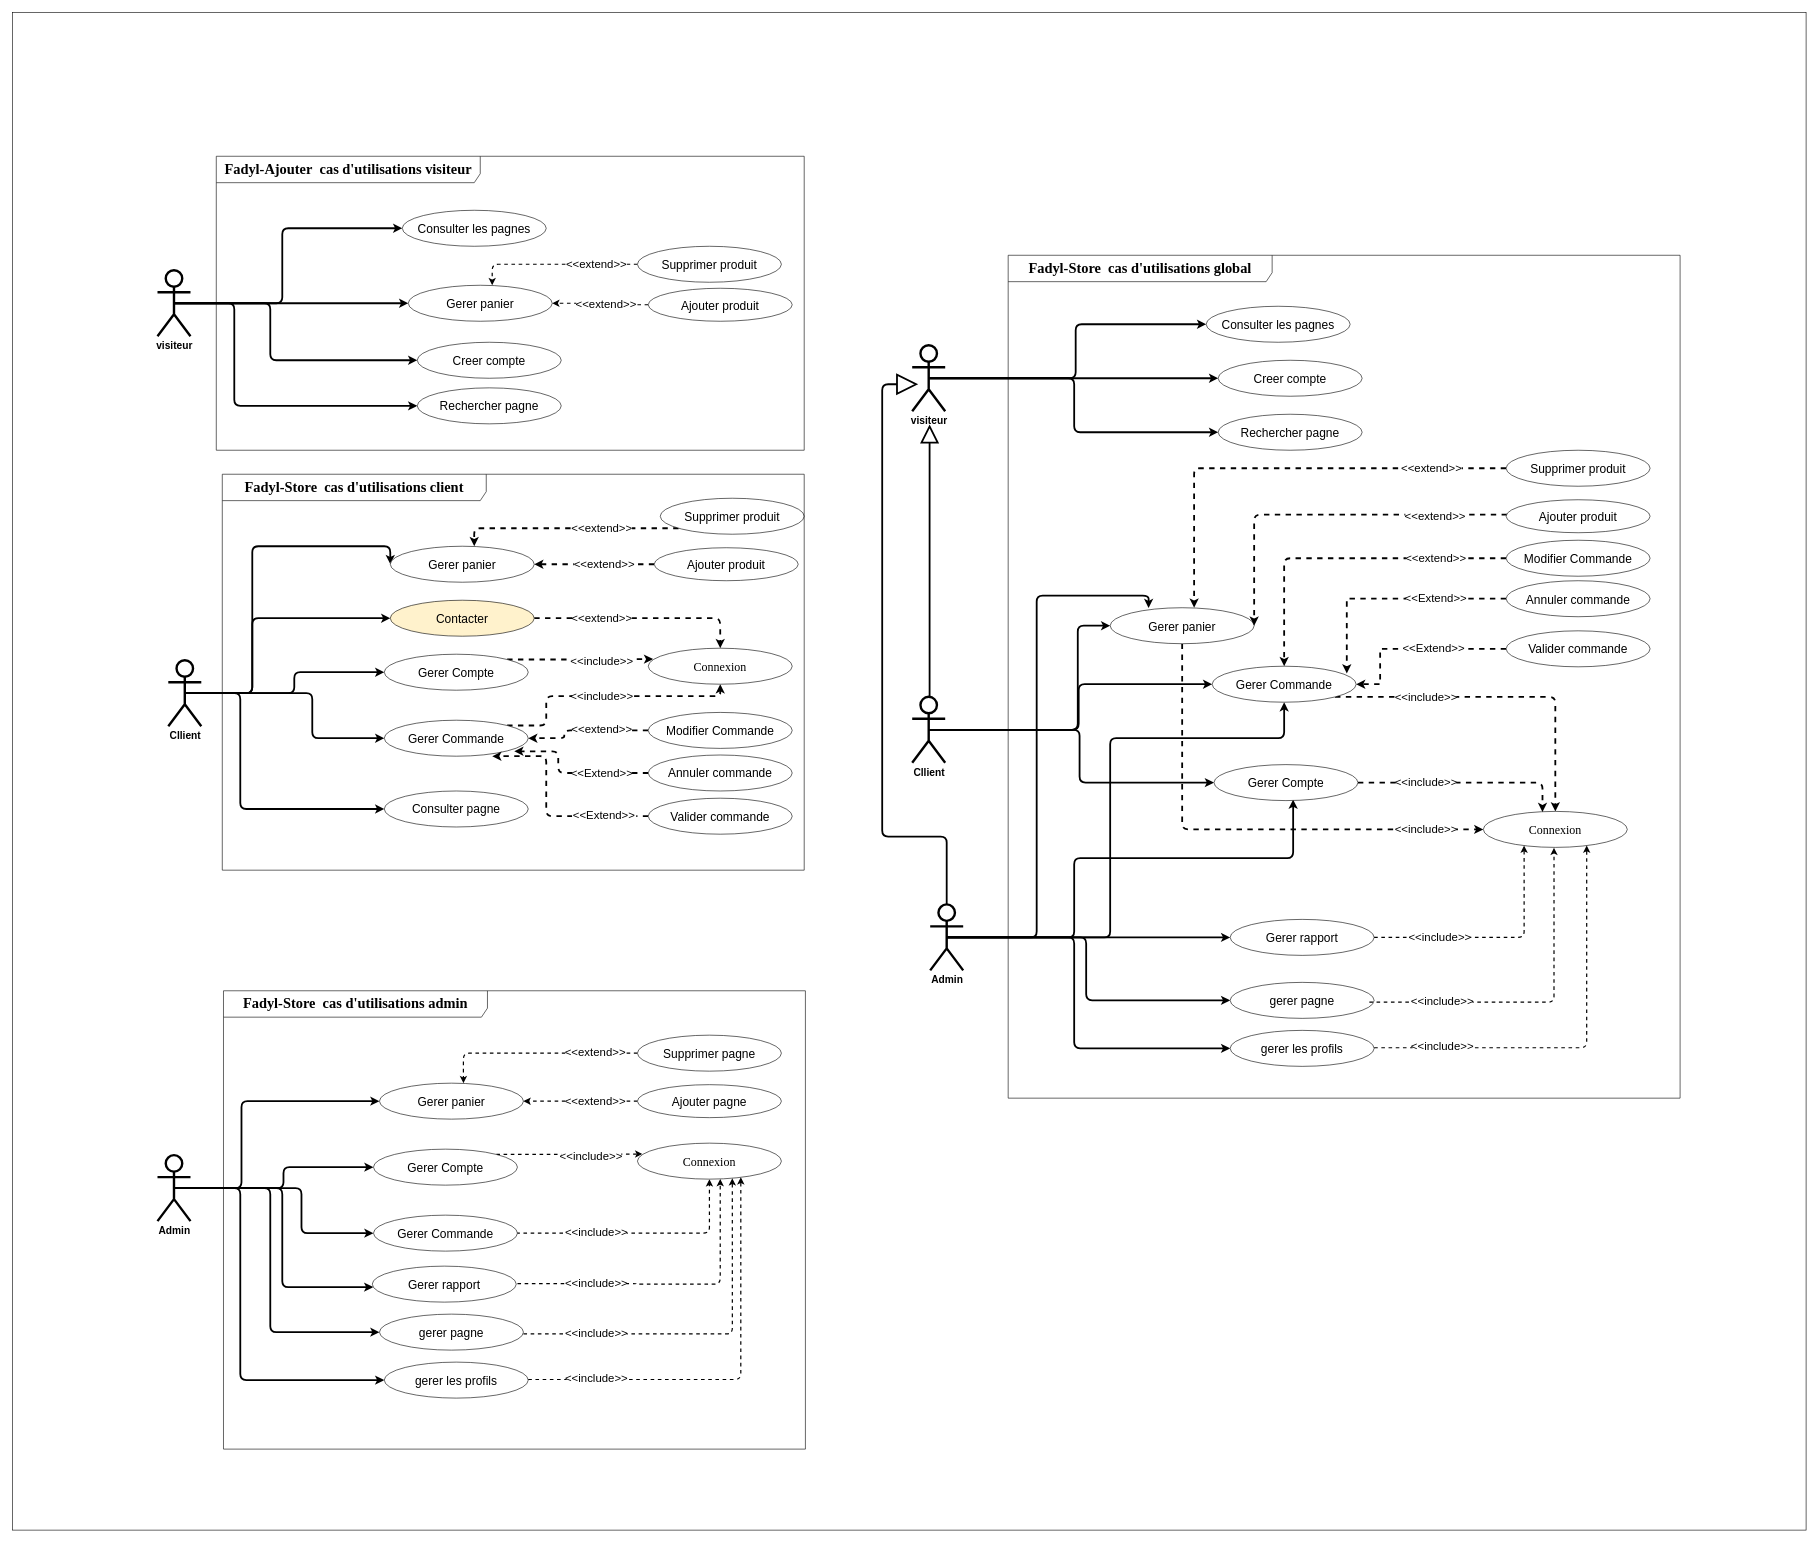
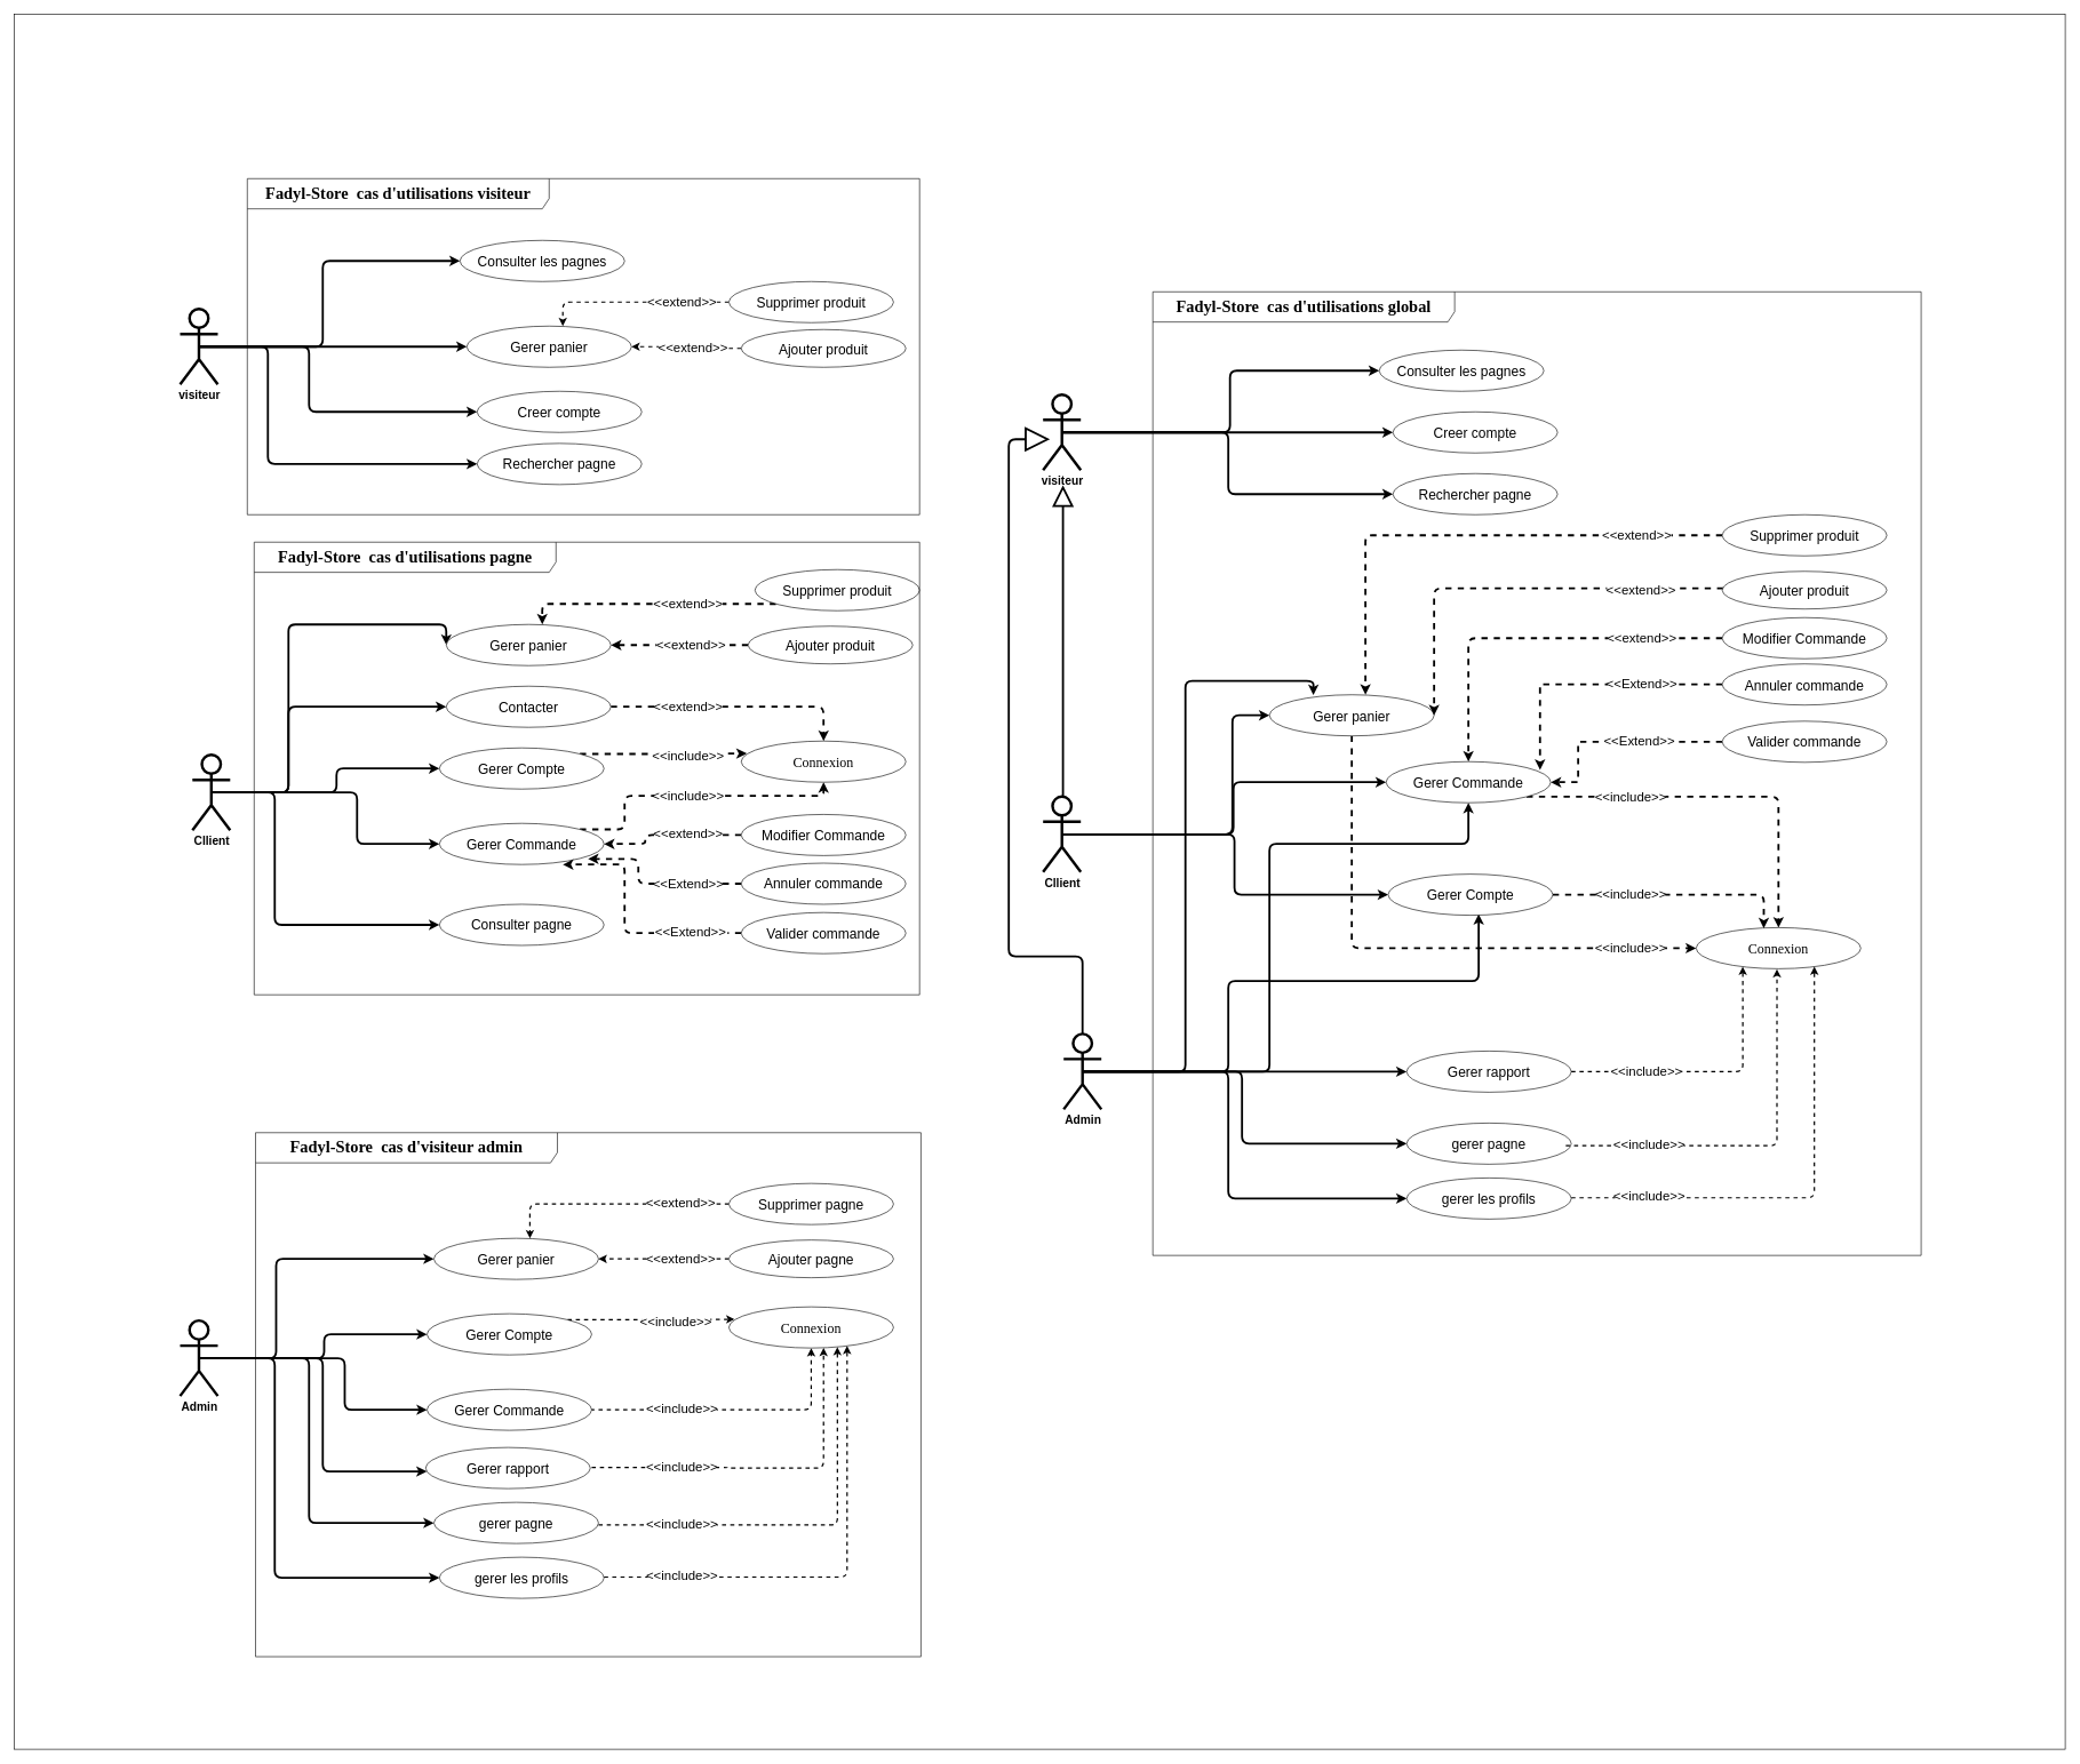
- <mxCell id="47" value="&lt;b style=&quot;border-color: var(--border-color); font-family: &amp;quot;Times New Roman&amp;quot;; font-size: 24px;&quot;&gt;Fadyl-Ajouter&amp;nbsp; cas d'utilisations visiteur&lt;/b&gt;" style="shape=umlFrame;whiteSpace=wrap;html=1;pointerEvents=0;width=440;height=44;movable=0;resizable=0;rotatable=0;deletable=0;editable=0;locked=1;connectable=0;" parent="1" vertex="1"><mxGeometry x="360" y="260" width="980" height="490" as="geometry" /></mxCell>
+ <mxCell id="47" value="&lt;b style=&quot;border-color: var(--border-color); font-family: &amp;quot;Times New Roman&amp;quot;; font-size: 24px;&quot;&gt;Fadyl-Store&amp;nbsp; cas d'utilisations visiteur&lt;/b&gt;" style="shape=umlFrame;whiteSpace=wrap;html=1;pointerEvents=0;width=440;height=44;movable=0;resizable=0;rotatable=0;deletable=0;editable=0;locked=1;connectable=0;" parent="1" vertex="1"><mxGeometry x="360" y="260" width="980" height="490" as="geometry" /></mxCell>
- <mxCell id="32" value="&lt;b style=&quot;border-color: var(--border-color); font-family: &amp;quot;Times New Roman&amp;quot;; font-size: 24px;&quot;&gt;Fadyl-Store&amp;nbsp; cas d'utilisations client&lt;/b&gt;" style="shape=umlFrame;whiteSpace=wrap;html=1;pointerEvents=0;width=440;height=44;movable=0;resizable=0;rotatable=0;deletable=0;editable=0;locked=1;connectable=0;" parent="1" vertex="1"><mxGeometry x="370" y="790" width="970" height="660" as="geometry" /></mxCell>
+ <mxCell id="32" value="&lt;b style=&quot;border-color: var(--border-color); font-family: &amp;quot;Times New Roman&amp;quot;; font-size: 24px;&quot;&gt;Fadyl-Store&amp;nbsp; cas d'utilisations pagne&lt;/b&gt;" style="shape=umlFrame;whiteSpace=wrap;html=1;pointerEvents=0;width=440;height=44;movable=0;resizable=0;rotatable=0;deletable=0;editable=0;locked=1;connectable=0;" parent="1" vertex="1"><mxGeometry x="370" y="790" width="970" height="660" as="geometry" /></mxCell>
- <mxCell id="49" value="&lt;font style=&quot;font-size: 20px;&quot;&gt;Contacter&lt;/font&gt;" style="ellipse;whiteSpace=wrap;html=1;fillStyle=solid;fillColor=#fff2cc;" parent="1" vertex="1"><mxGeometry x="650" y="1000" width="240" height="60" as="geometry" /></mxCell>
+ <mxCell id="49" value="&lt;font style=&quot;font-size: 20px;&quot;&gt;Contacter&lt;/font&gt;" style="ellipse;whiteSpace=wrap;html=1;fillStyle=solid;" parent="1" vertex="1"><mxGeometry x="650" y="1000" width="240" height="60" as="geometry" /></mxCell>
- <mxCell id="74" value="&lt;b style=&quot;border-color: var(--border-color); font-family: &amp;quot;Times New Roman&amp;quot;; font-size: 24px;&quot;&gt;Fadyl-Store&amp;nbsp; cas d'utilisations admin&lt;/b&gt;" style="shape=umlFrame;whiteSpace=wrap;html=1;pointerEvents=0;width=440;height=44;movable=0;resizable=0;rotatable=0;deletable=0;editable=0;locked=1;connectable=0;" parent="1" vertex="1"><mxGeometry x="372" y="1651" width="970" height="764" as="geometry" /></mxCell>
+ <mxCell id="74" value="&lt;b style=&quot;border-color: var(--border-color); font-family: &amp;quot;Times New Roman&amp;quot;; font-size: 24px;&quot;&gt;Fadyl-Store&amp;nbsp; cas d'visiteur admin&lt;/b&gt;" style="shape=umlFrame;whiteSpace=wrap;html=1;pointerEvents=0;width=440;height=44;movable=0;resizable=0;rotatable=0;deletable=0;editable=0;locked=1;connectable=0;" parent="1" vertex="1"><mxGeometry x="372" y="1651" width="970" height="764" as="geometry" /></mxCell>
